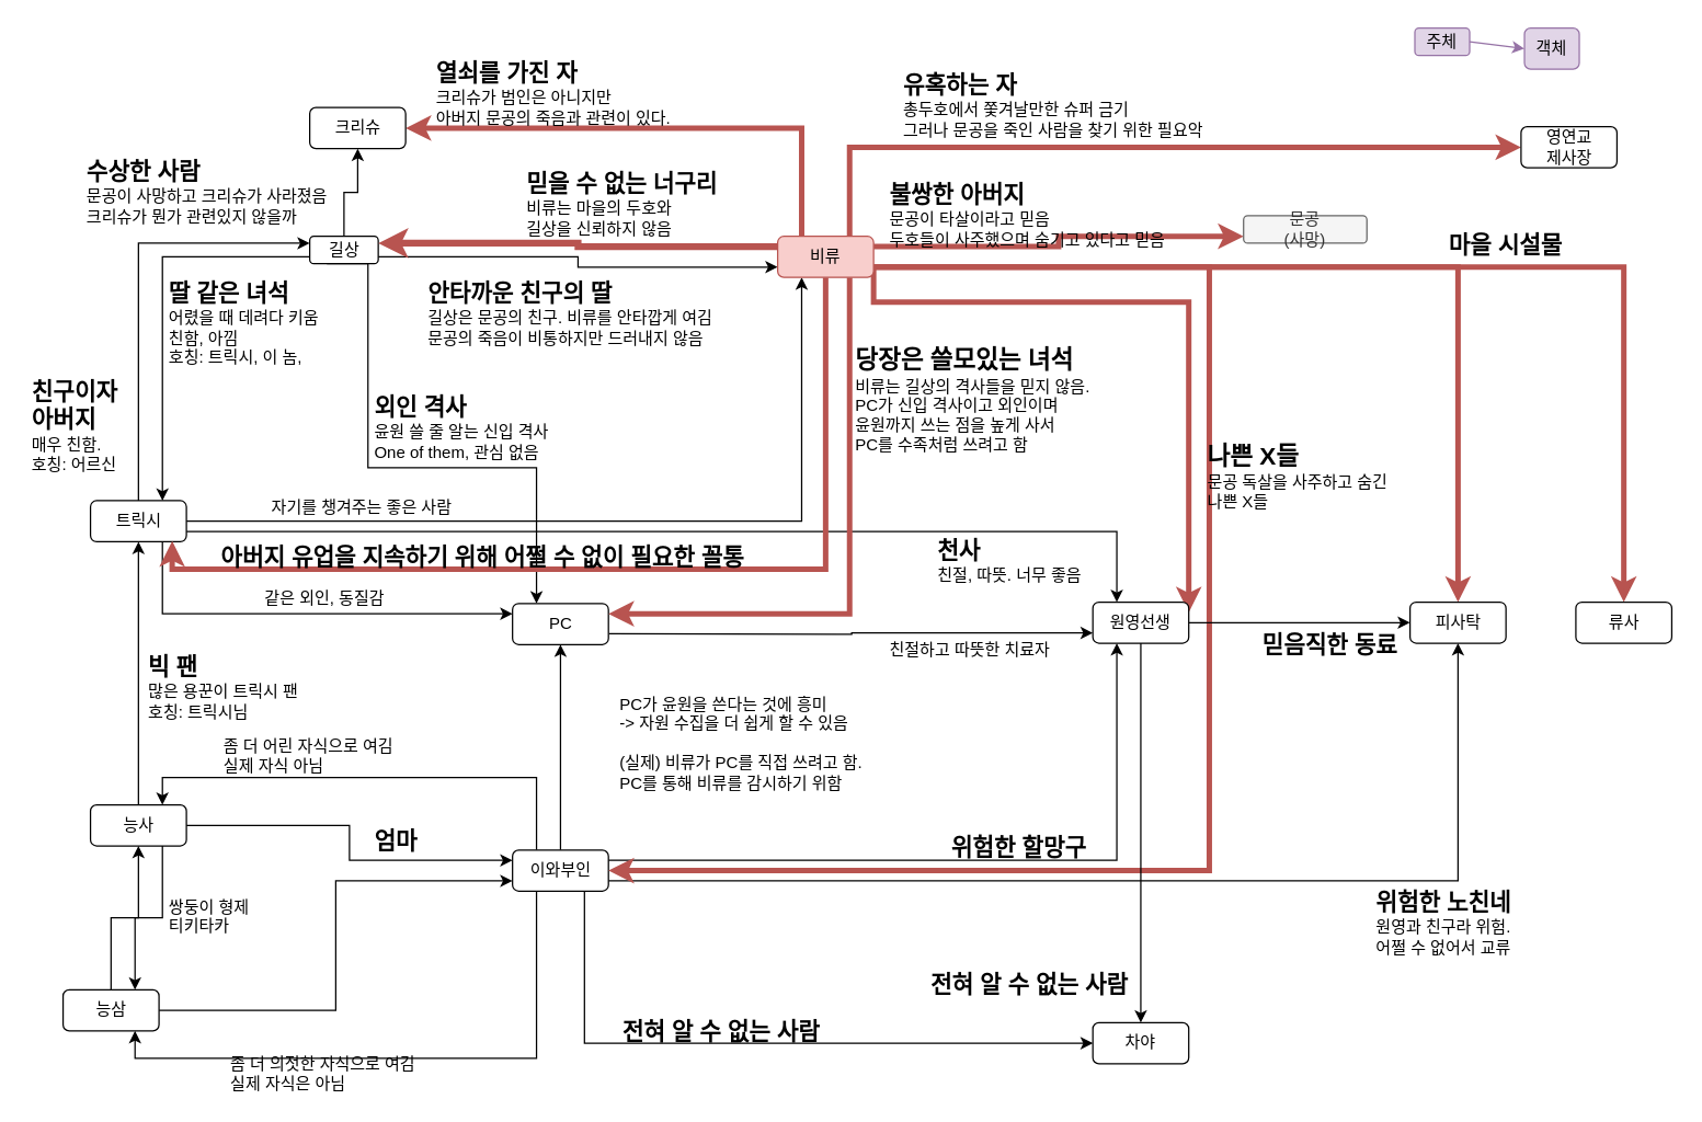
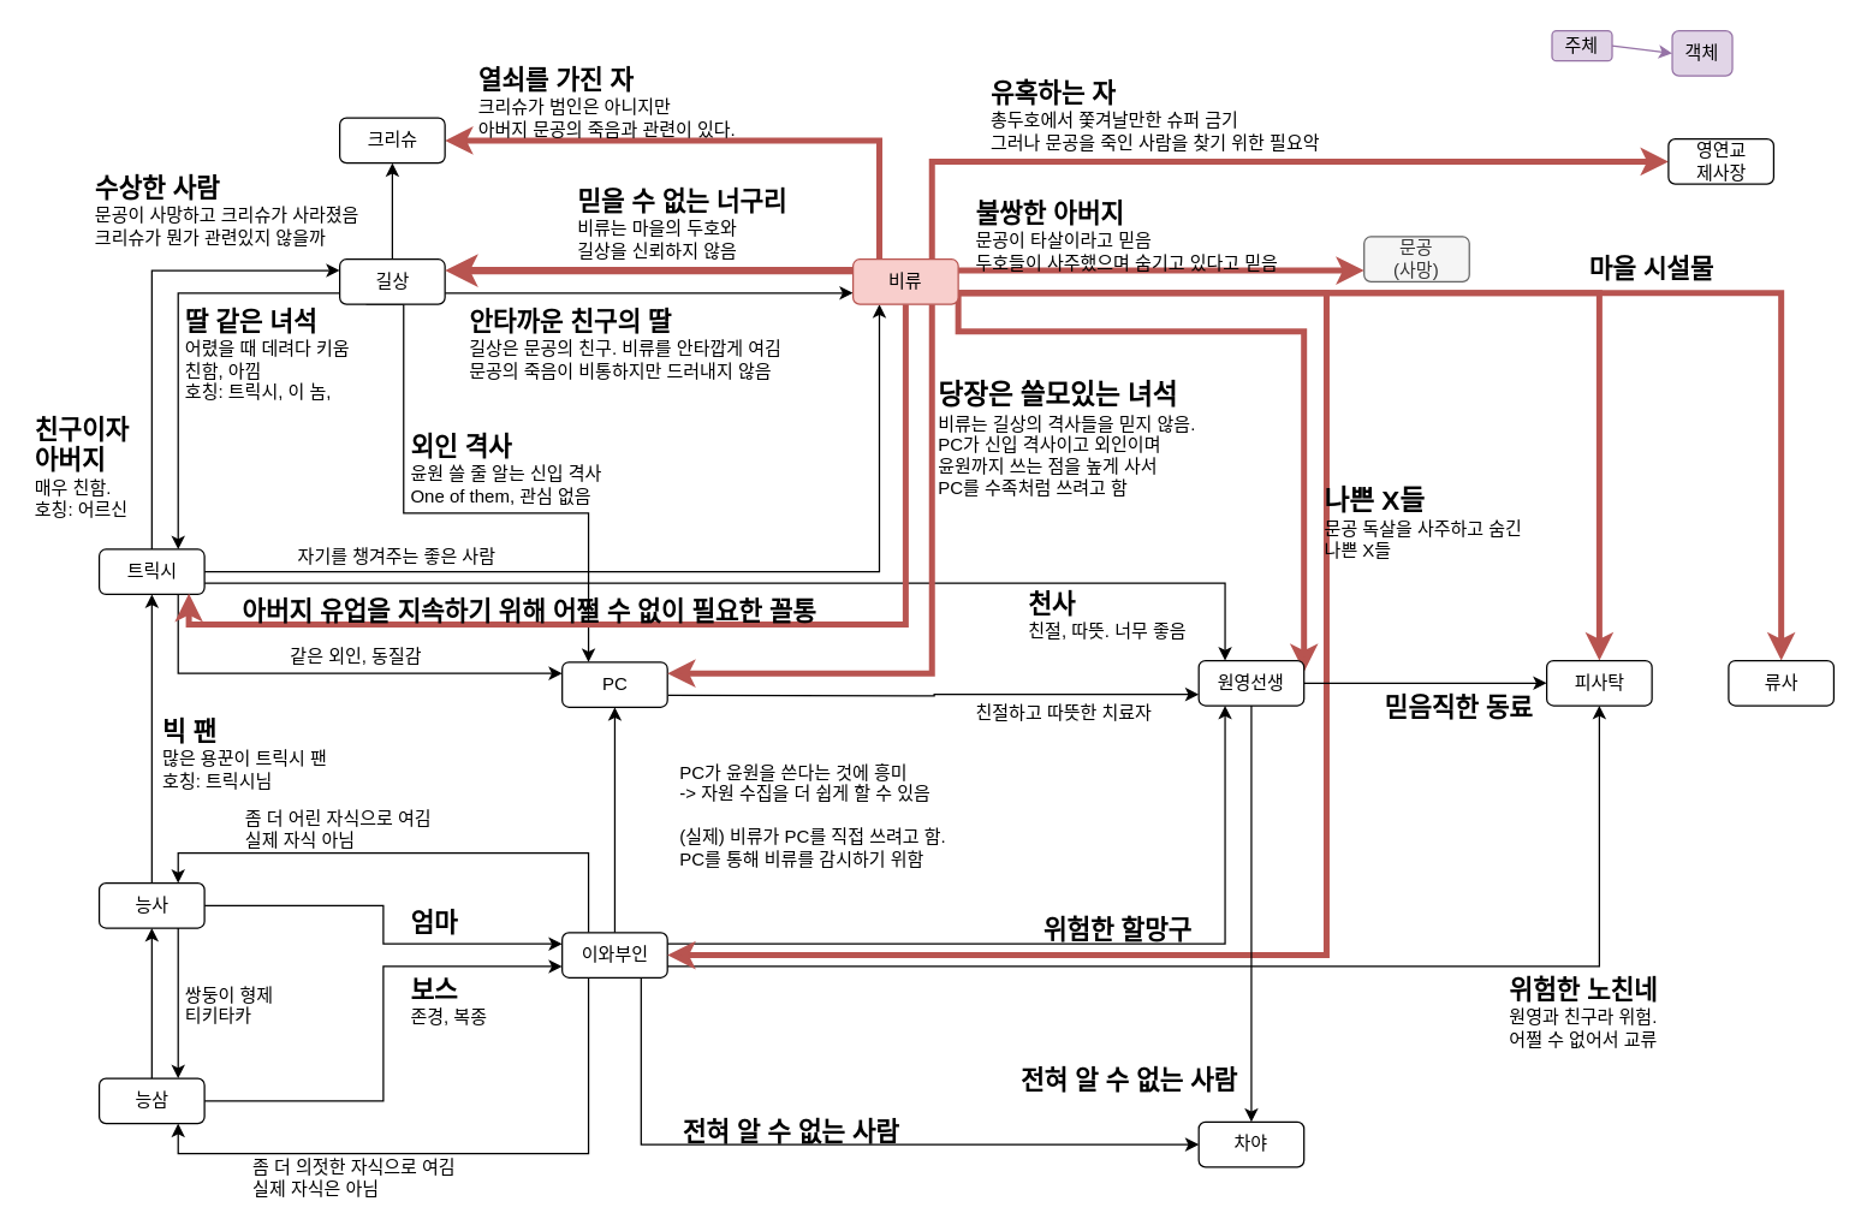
- <mxCell id="46" value="문공&lt;br&gt;(사망)&lt;br&gt;" style="rounded=1;whiteSpace=wrap;html=1;fillColor=#f5f5f5;strokeColor=#666666;fontColor=#333333;" vertex="1" parent="1"><mxGeometry x="907" y="157" width="90" height="20" as="geometry" /></mxCell>
+ <mxCell id="46" value="문공&lt;br&gt;(사망)&lt;br&gt;" style="rounded=1;whiteSpace=wrap;html=1;fillColor=#f5f5f5;strokeColor=#666666;fontColor=#333333;" vertex="1" parent="1"><mxGeometry x="907" y="157" width="70" height="30" as="geometry" /></mxCell>
- <mxCell id="11" value="길상&lt;br&gt;" style="rounded=1;whiteSpace=wrap;html=1;" vertex="1" parent="1"><mxGeometry x="225.5" y="172" width="50" height="20" as="geometry" /></mxCell>
+ <mxCell id="11" value="길상&lt;br&gt;" style="rounded=1;whiteSpace=wrap;html=1;" vertex="1" parent="1"><mxGeometry x="225.5" y="172" width="70" height="30" as="geometry" /></mxCell>
+ <mxCell id="60" value="&lt;b&gt;&lt;font style=&quot;font-size: 17px&quot;&gt;보스&lt;/font&gt;&lt;/b&gt;&lt;br&gt;존경, 복종" style="text;html=1;resizable=0;points=[];autosize=1;align=left;verticalAlign=top;spacingTop=-4;" vertex="1" parent="1"><mxGeometry x="270.5" y="647" width="70" height="30" as="geometry" /></mxCell>
- <mxCell id="16" value="능삼&lt;br&gt;" style="rounded=1;whiteSpace=wrap;html=1;" vertex="1" parent="1"><mxGeometry x="45.5" y="722" width="70" height="30" as="geometry" /></mxCell>
+ <mxCell id="16" value="능삼&lt;br&gt;" style="rounded=1;whiteSpace=wrap;html=1;" vertex="1" parent="1"><mxGeometry x="65.5" y="717" width="70" height="30" as="geometry" /></mxCell>
